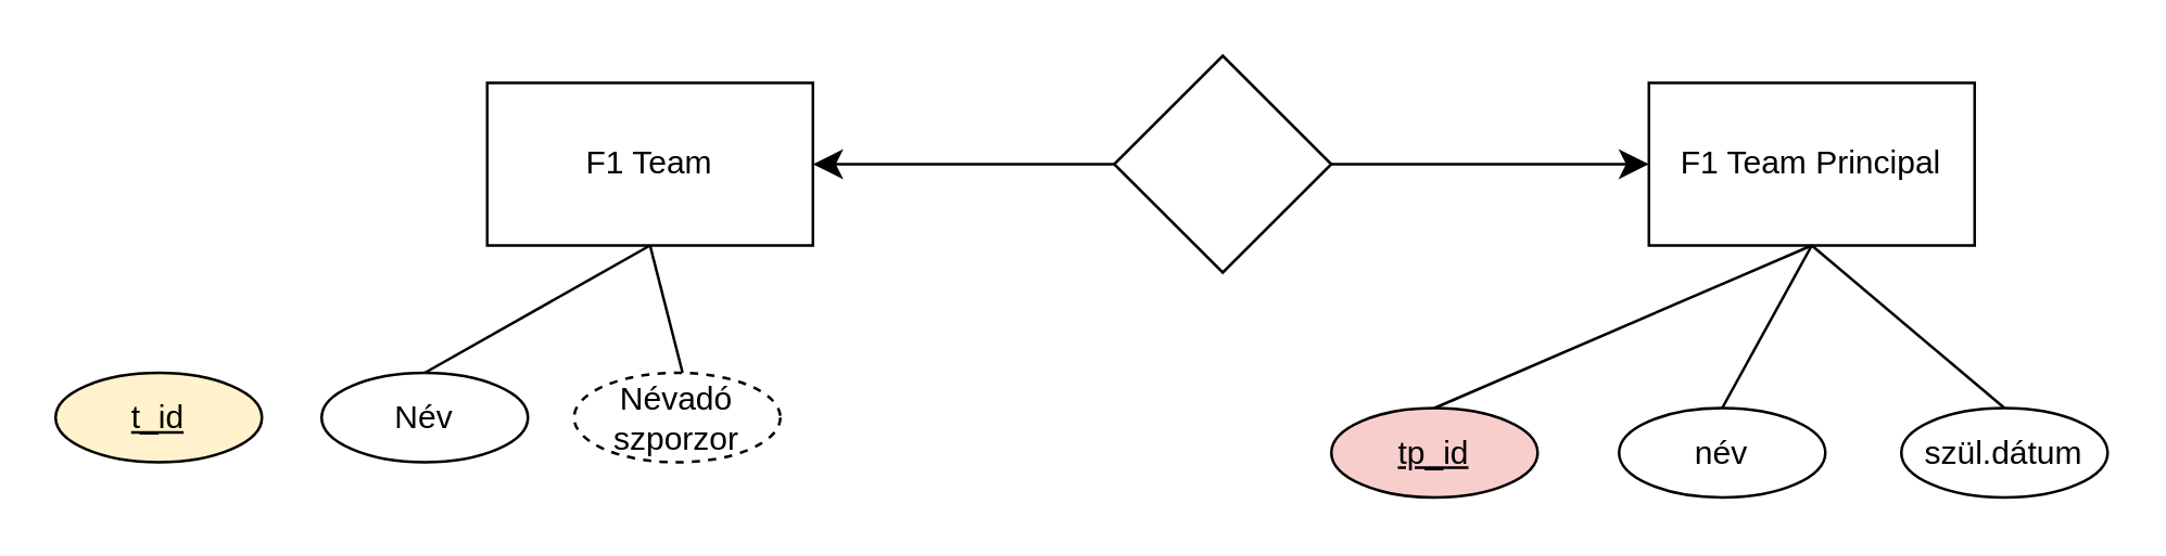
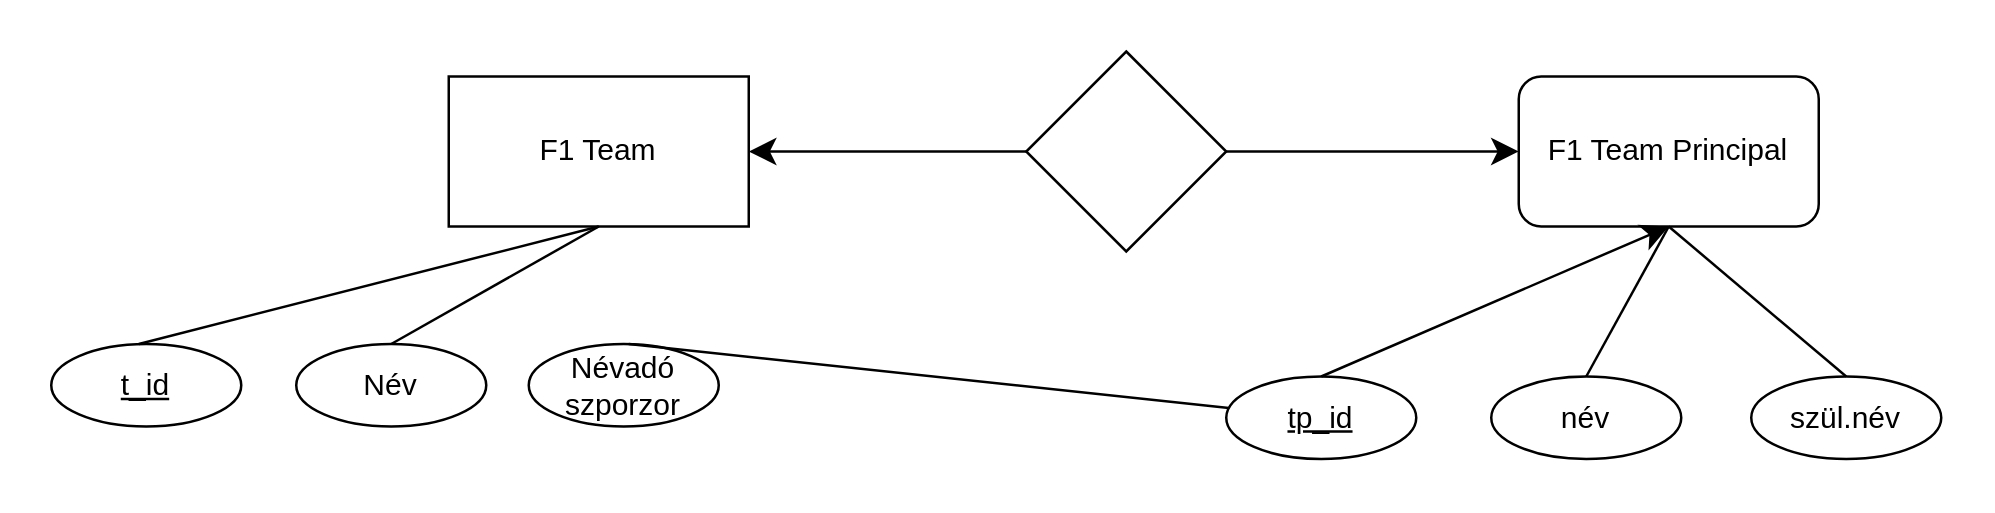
- <mxCell id="3" value="F1 Team Principal" style="rounded=0;whiteSpace=wrap;html=1;" vertex="1" parent="1"><mxGeometry x="607" y="30" width="120" height="60" as="geometry" /></mxCell>
+ <mxCell id="3" value="F1 Team Principal" style="whiteSpace=wrap;html=1;rounded=1;" vertex="1" parent="1"><mxGeometry x="607" y="30" width="120" height="60" as="geometry" /></mxCell>
- <mxCell id="15" value="" style="endArrow=none;html=1;rounded=0;fontSize=12;startSize=8;endSize=8;curved=1;exitX=0.5;exitY=0;exitDx=0;exitDy=0;entryX=0.5;entryY=1;entryDx=0;entryDy=0;" edge="1" parent="1" source="8" target="3"><mxGeometry width="50" height="50" relative="1" as="geometry"><mxPoint x="437" y="115" as="sourcePoint" /><mxPoint x="487" y="65" as="targetPoint" /></mxGeometry></mxCell>
+ <mxCell id="15" value="" style="endArrow=classic;html=1;rounded=0;fontSize=12;startSize=8;endSize=8;curved=1;exitX=0.5;exitY=0;exitDx=0;exitDy=0;entryX=0.5;entryY=1;entryDx=0;entryDy=0;" edge="1" parent="1" source="8" target="3"><mxGeometry width="50" height="50" relative="1" as="geometry"><mxPoint x="437" y="115" as="sourcePoint" /><mxPoint x="487" y="65" as="targetPoint" /></mxGeometry></mxCell>
- <mxCell id="14" value="" style="endArrow=none;html=1;rounded=0;fontSize=12;startSize=8;endSize=8;curved=1;exitX=0.526;exitY=0;exitDx=0;exitDy=0;exitPerimeter=0;entryX=0.5;entryY=1;entryDx=0;entryDy=0;" edge="1" parent="1" source="10" target="2"><mxGeometry width="50" height="50" relative="1" as="geometry"><mxPoint x="437" y="115" as="sourcePoint" /><mxPoint x="487" y="65" as="targetPoint" /></mxGeometry></mxCell>
+ <mxCell id="14" value="" style="endArrow=none;html=1;rounded=0;fontSize=12;startSize=8;endSize=8;curved=1;exitX=0.526;exitY=0;exitDx=0;exitDy=0;exitPerimeter=0;" edge="1" parent="1" source="10" target="8"><mxGeometry width="50" height="50" relative="1" as="geometry"><mxPoint x="437" y="115" as="sourcePoint" /><mxPoint x="487" y="65" as="targetPoint" /></mxGeometry></mxCell>
+ <mxCell id="19" value="" style="endArrow=none;html=1;rounded=0;fontSize=12;startSize=8;endSize=8;curved=1;exitX=0.461;exitY=0;exitDx=0;exitDy=0;exitPerimeter=0;entryX=0.5;entryY=1;entryDx=0;entryDy=0;" edge="1" parent="1" source="18" target="2"><mxGeometry width="50" height="50" relative="1" as="geometry"><mxPoint x="302" y="115" as="sourcePoint" /><mxPoint x="196" y="107" as="targetPoint" /></mxGeometry></mxCell>
- <mxCell id="18" value="&lt;u&gt;t_id&lt;/u&gt;" style="ellipse;whiteSpace=wrap;html=1;fillColor=#fff2cc;" vertex="1" parent="1"><mxGeometry x="20" y="137" width="76" height="33" as="geometry" /></mxCell>
+ <mxCell id="18" value="&lt;u&gt;t_id&lt;/u&gt;" style="ellipse;whiteSpace=wrap;html=1;" vertex="1" parent="1"><mxGeometry x="20" y="137" width="76" height="33" as="geometry" /></mxCell>
- <mxCell id="10" value="Névadó szporzor" style="ellipse;whiteSpace=wrap;html=1;dashed=1;" vertex="1" parent="1"><mxGeometry x="211" y="137" width="76" height="33" as="geometry" /></mxCell>
+ <mxCell id="10" value="Névadó szporzor" style="ellipse;whiteSpace=wrap;html=1;" vertex="1" parent="1"><mxGeometry x="211" y="137" width="76" height="33" as="geometry" /></mxCell>
- <mxCell id="8" value="&lt;u&gt;tp_id&lt;/u&gt;" style="ellipse;whiteSpace=wrap;html=1;fillColor=#f8cecc;" vertex="1" parent="1"><mxGeometry x="490" y="150" width="76" height="33" as="geometry" /></mxCell>
+ <mxCell id="8" value="&lt;u&gt;tp_id&lt;/u&gt;" style="ellipse;whiteSpace=wrap;html=1;" vertex="1" parent="1"><mxGeometry x="490" y="150" width="76" height="33" as="geometry" /></mxCell>
- <mxCell id="9" value="szül.dátum" style="ellipse;whiteSpace=wrap;html=1;" vertex="1" parent="1"><mxGeometry x="700" y="150" width="76" height="33" as="geometry" /></mxCell>
+ <mxCell id="9" value="szül.név" style="ellipse;whiteSpace=wrap;html=1;" vertex="1" parent="1"><mxGeometry x="700" y="150" width="76" height="33" as="geometry" /></mxCell>
